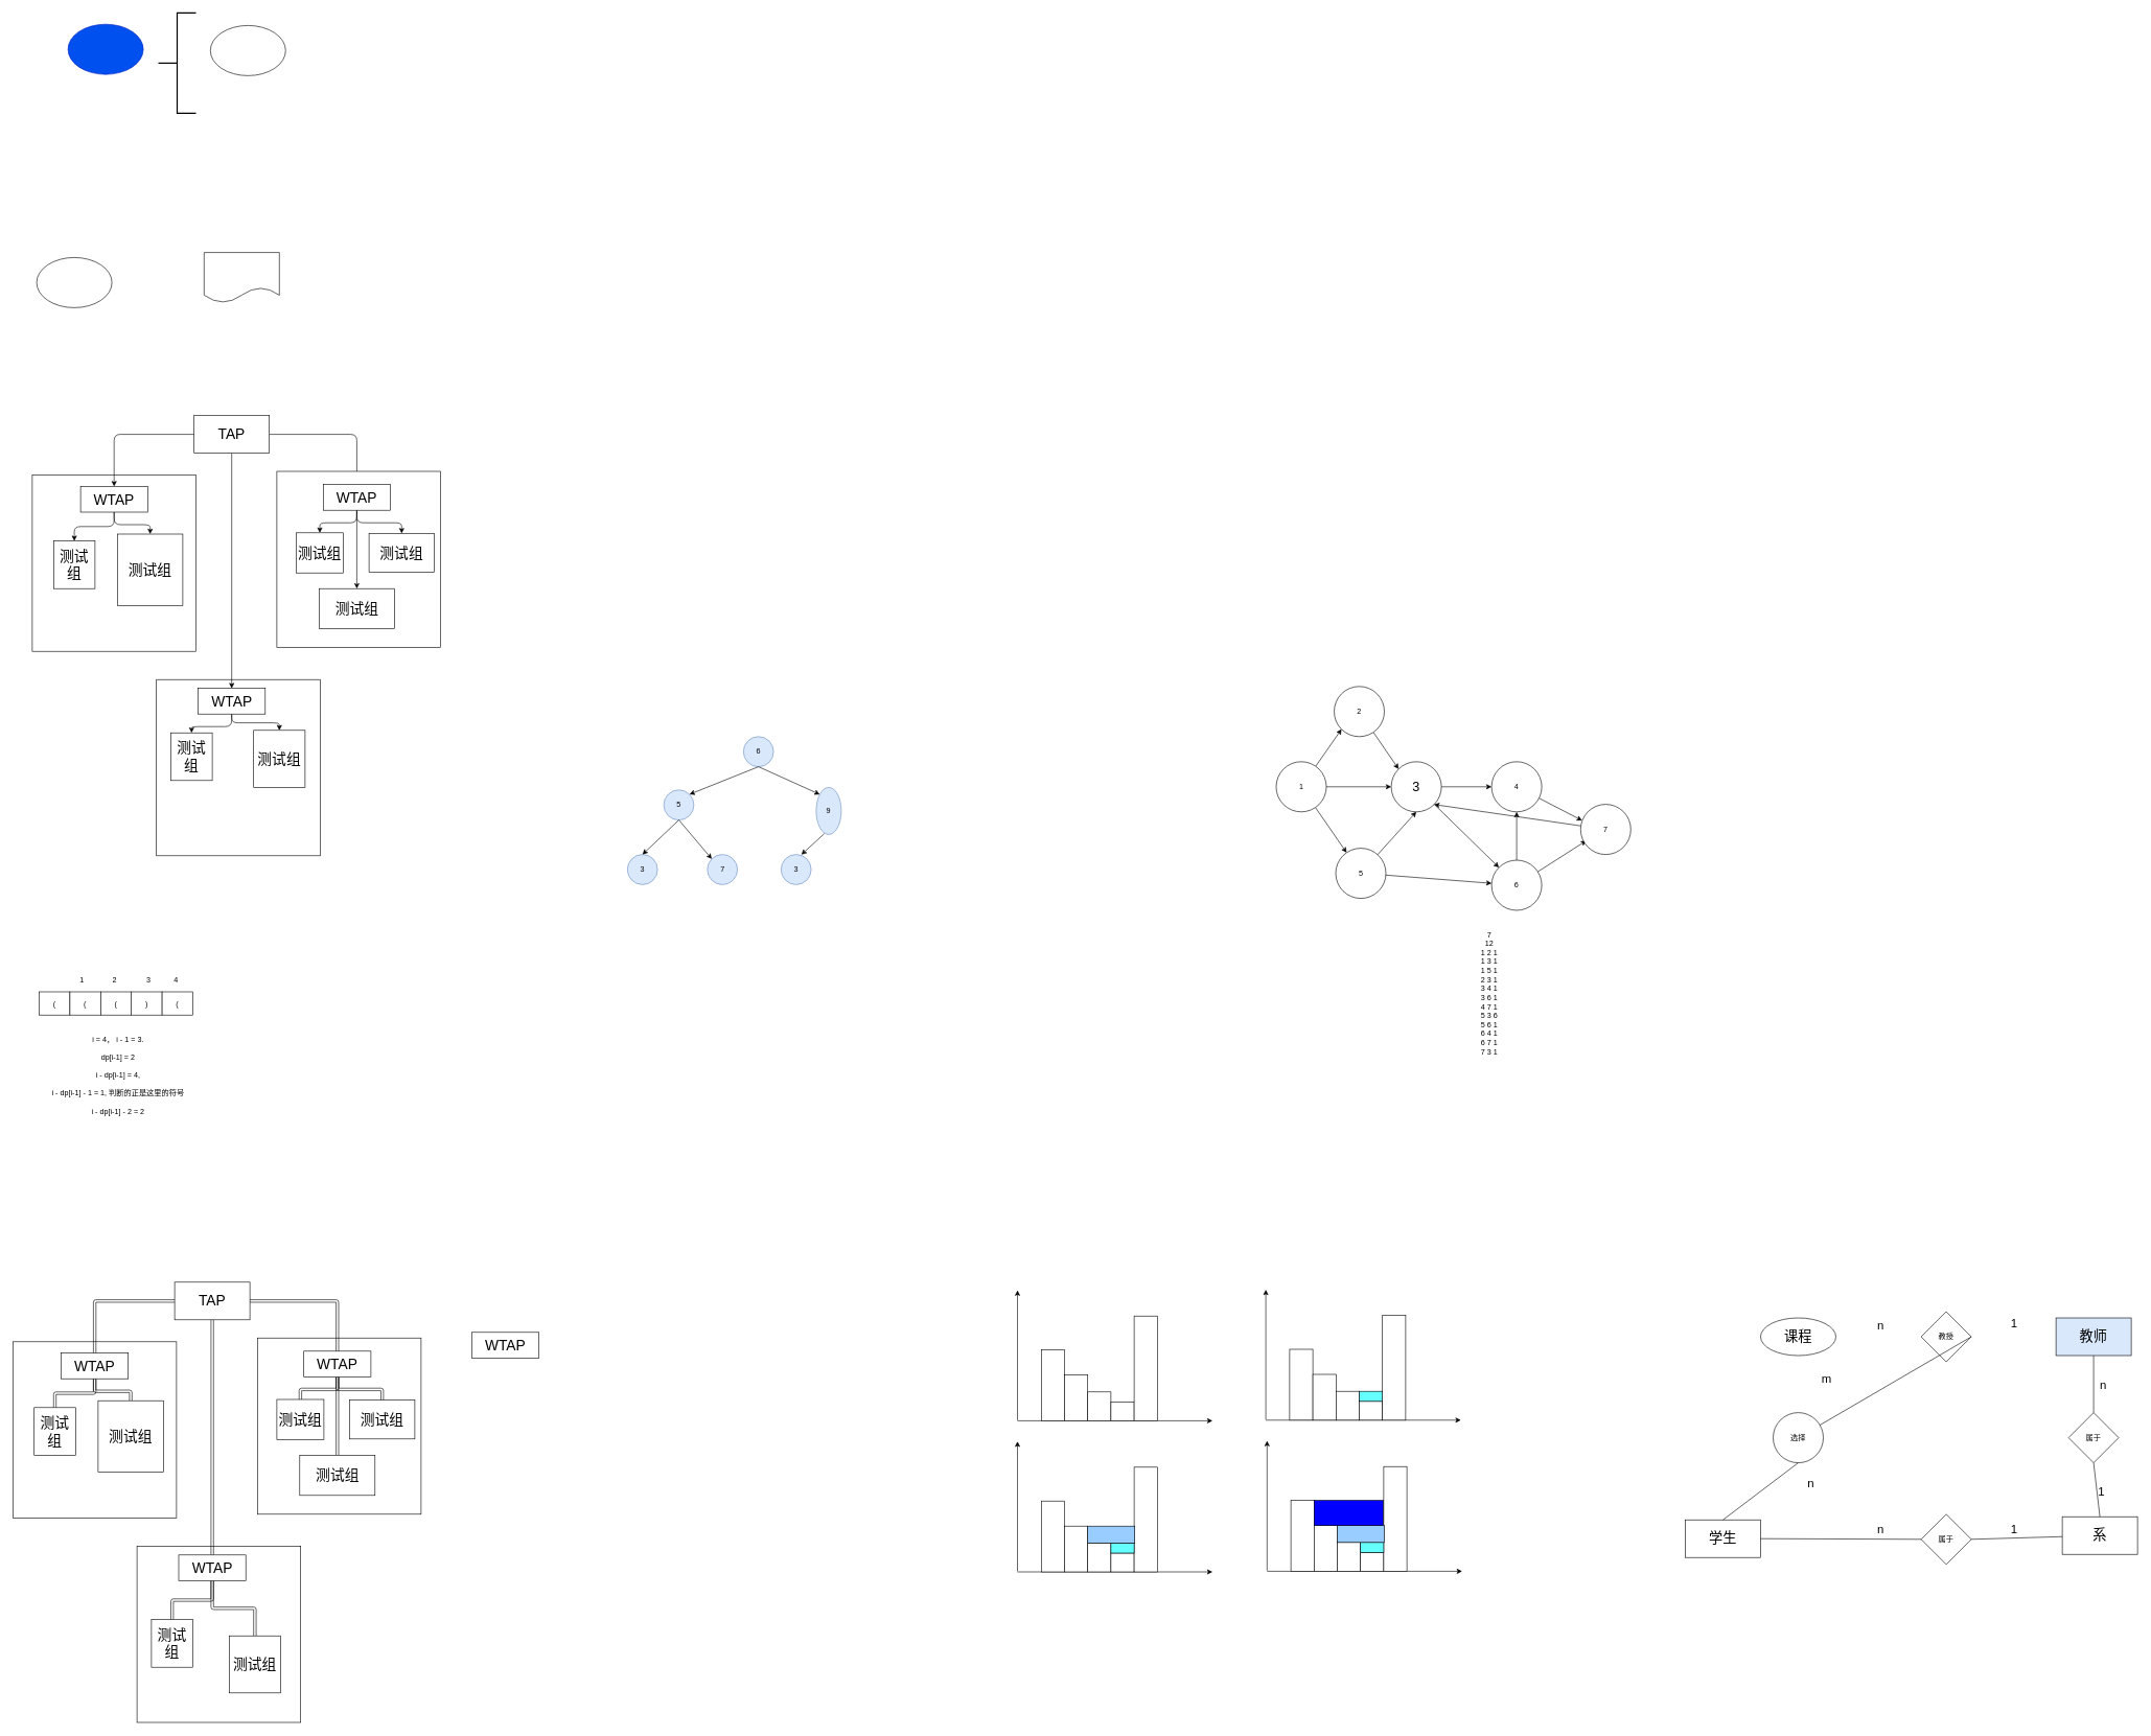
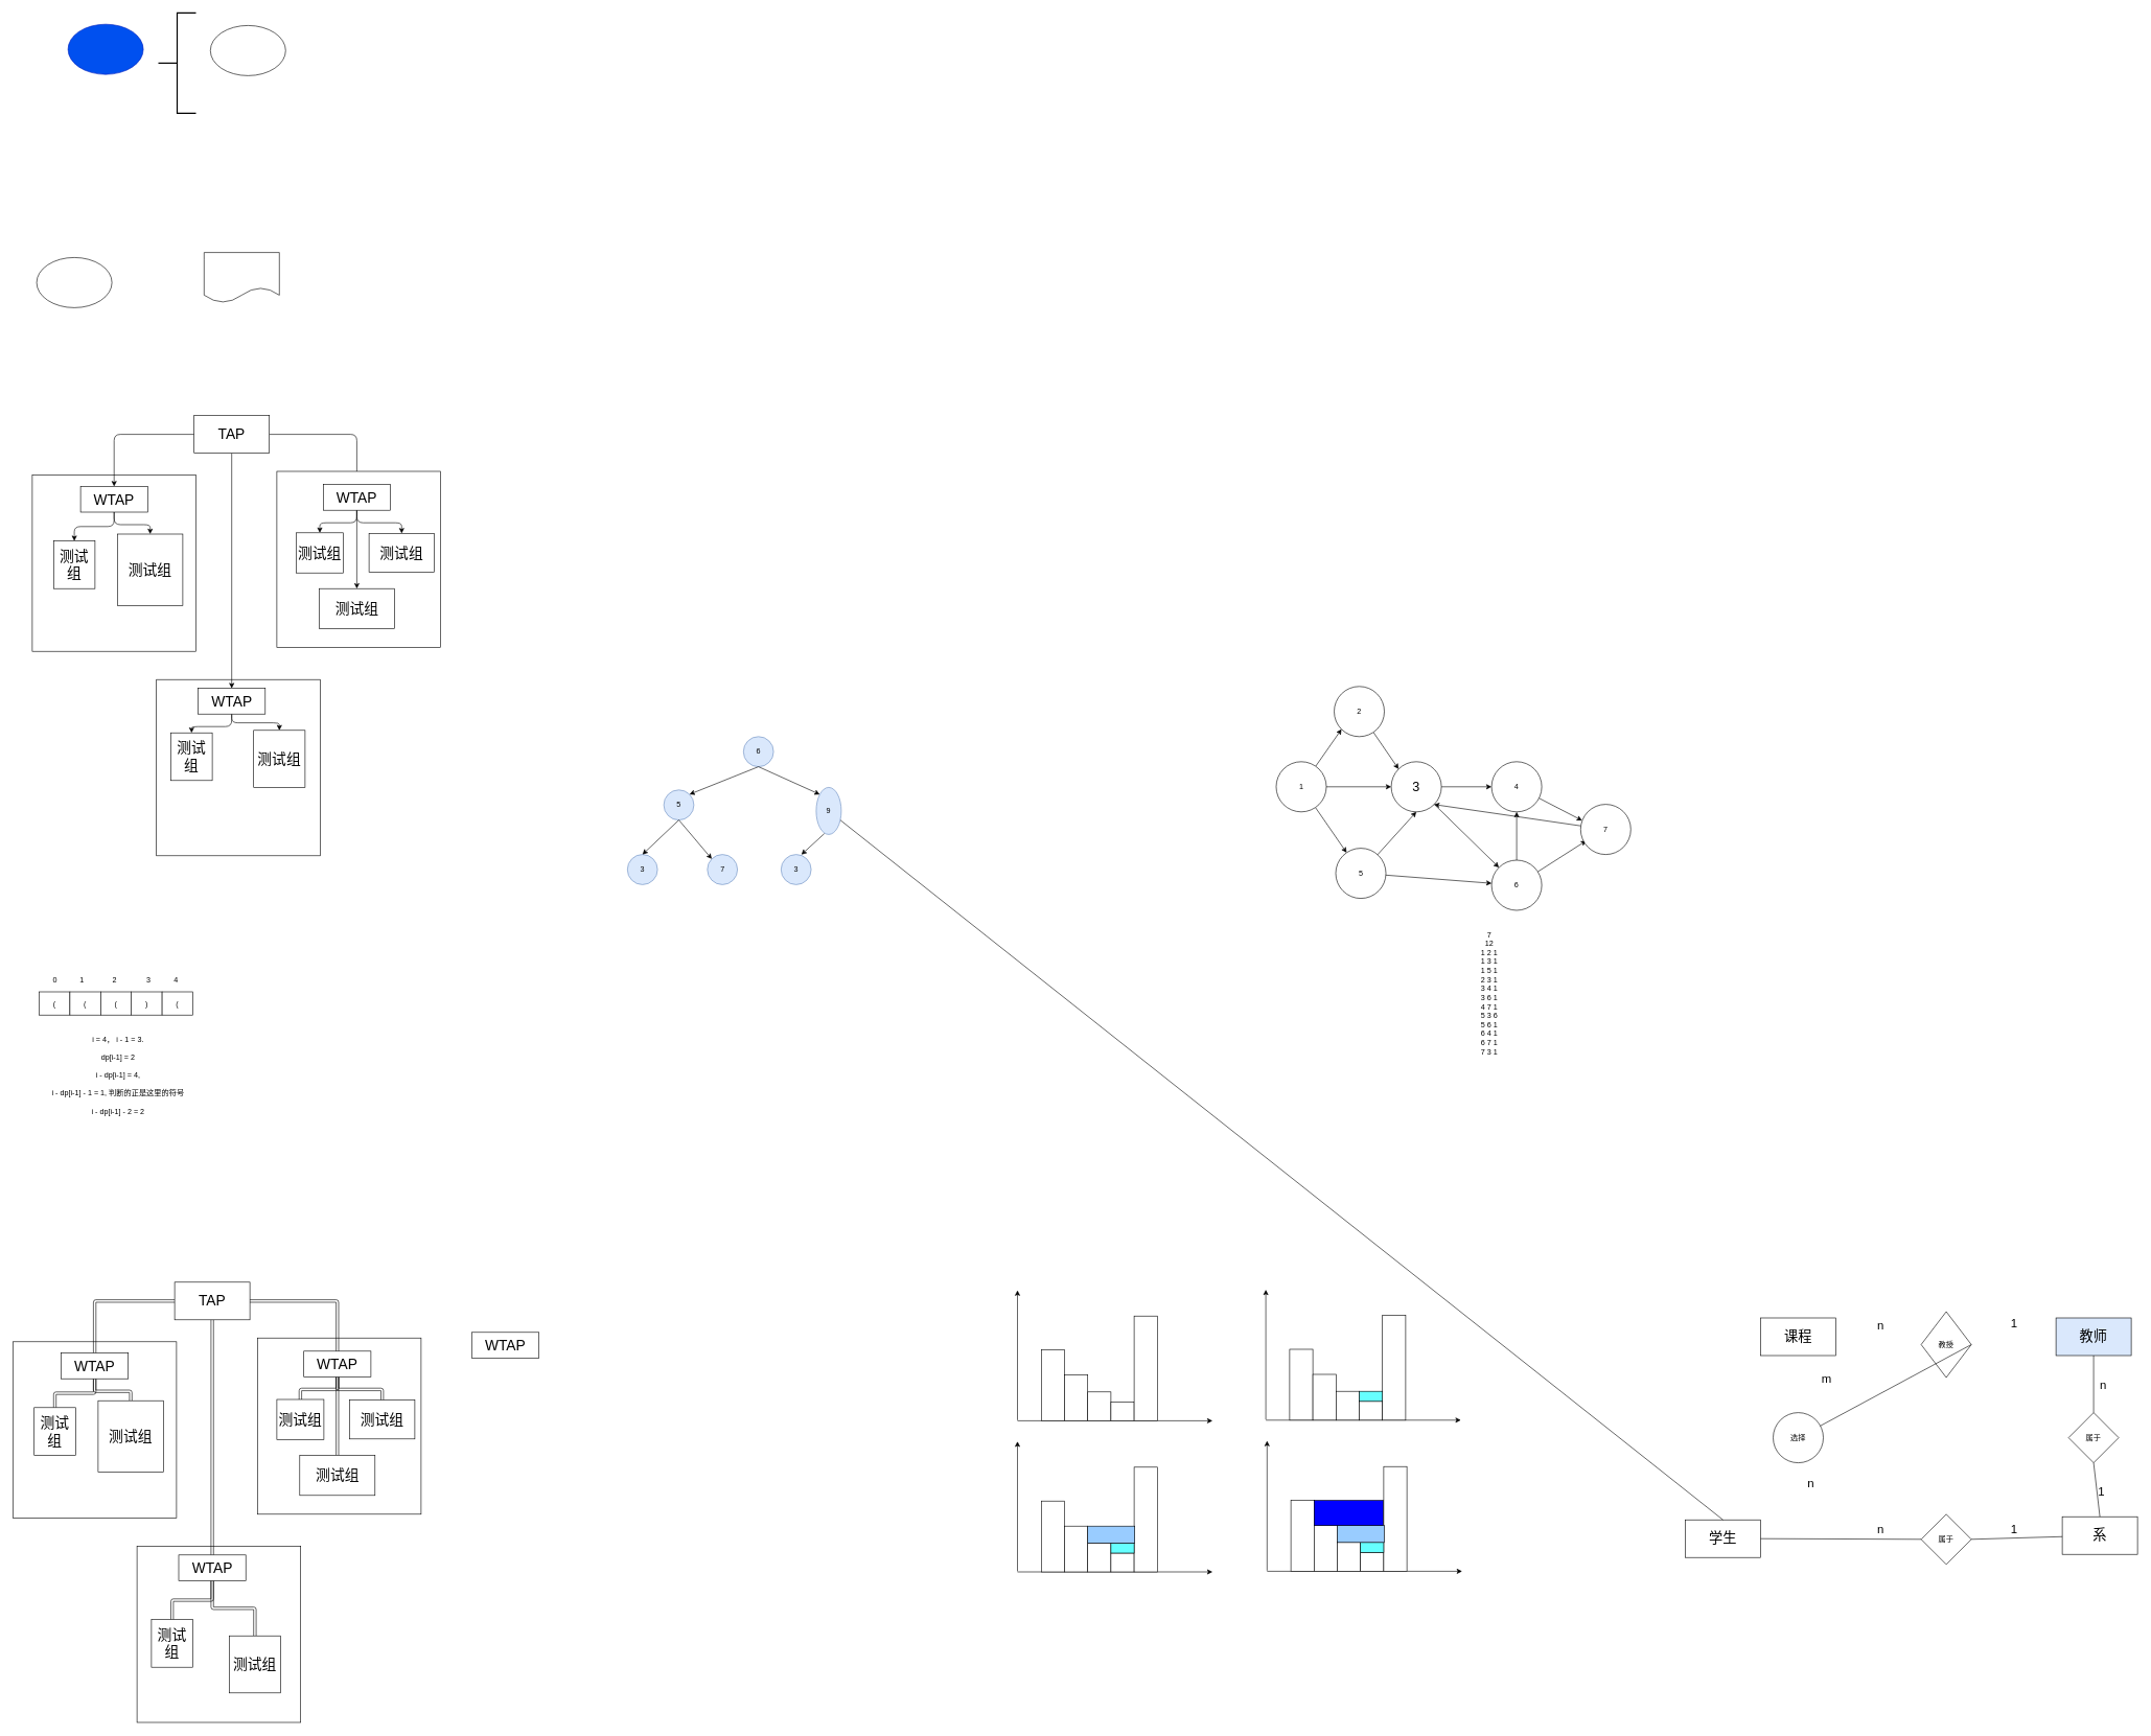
+ <mxCell id="61" value="0" style="text;html=1;align=center;verticalAlign=middle;resizable=0;points=[];autosize=1;" parent="1" vertex="1"><mxGeometry x="78.5" y="1554" width="16" height="18" as="geometry" /></mxCell>
- <mxCell id="136" value="&lt;font style=&quot;font-size: 22px&quot;&gt;课程&lt;br&gt;&lt;/font&gt;" style="ellipse;whiteSpace=wrap;html=1;" vertex="1" parent="1"><mxGeometry x="2807" y="2101" width="120" height="60" as="geometry" /></mxCell>
+ <mxCell id="136" value="&lt;font style=&quot;font-size: 22px&quot;&gt;课程&lt;br&gt;&lt;/font&gt;" style="rounded=0;whiteSpace=wrap;html=1;" vertex="1" parent="1"><mxGeometry x="2807" y="2101" width="120" height="60" as="geometry" /></mxCell>
- <mxCell id="139" value="教授" style="rhombus;whiteSpace=wrap;html=1;" vertex="1" parent="1"><mxGeometry x="3063" y="2091" width="80" height="80" as="geometry" /></mxCell>
+ <mxCell id="139" value="教授" style="rhombus;whiteSpace=wrap;html=1;" vertex="1" parent="1"><mxGeometry x="3063" y="2091" width="80" height="105" as="geometry" /></mxCell>
- <mxCell id="148" value="" style="endArrow=none;html=1;strokeColor=#000000;entryX=0.5;entryY=1;entryDx=0;entryDy=0;exitX=0.5;exitY=0;exitDx=0;exitDy=0;" edge="1" parent="1" source="134" target="133"><mxGeometry width="50" height="50" relative="1" as="geometry"><mxPoint x="2804" y="2402" as="sourcePoint" /><mxPoint x="2854" y="2352" as="targetPoint" /></mxGeometry></mxCell>
+ <mxCell id="148" value="" style="endArrow=none;html=1;strokeColor=#000000;exitX=0.5;exitY=0;exitDx=0;exitDy=0;" edge="1" parent="1" source="134" target="105"><mxGeometry width="50" height="50" relative="1" as="geometry"><mxPoint x="2804" y="2402" as="sourcePoint" /><mxPoint x="2854" y="2352" as="targetPoint" /></mxGeometry></mxCell>
